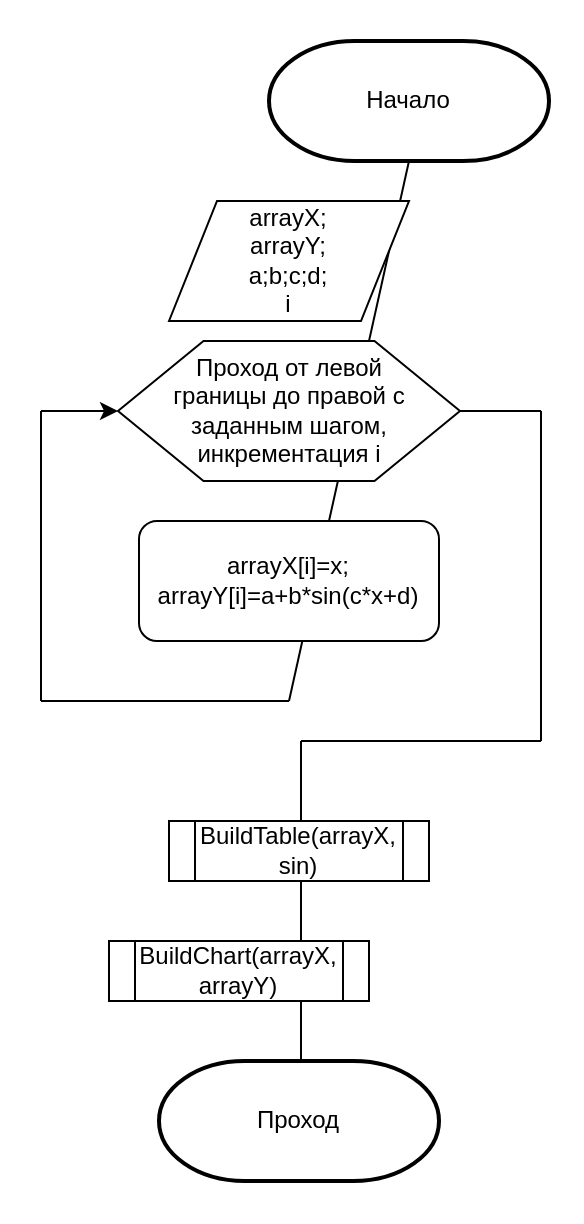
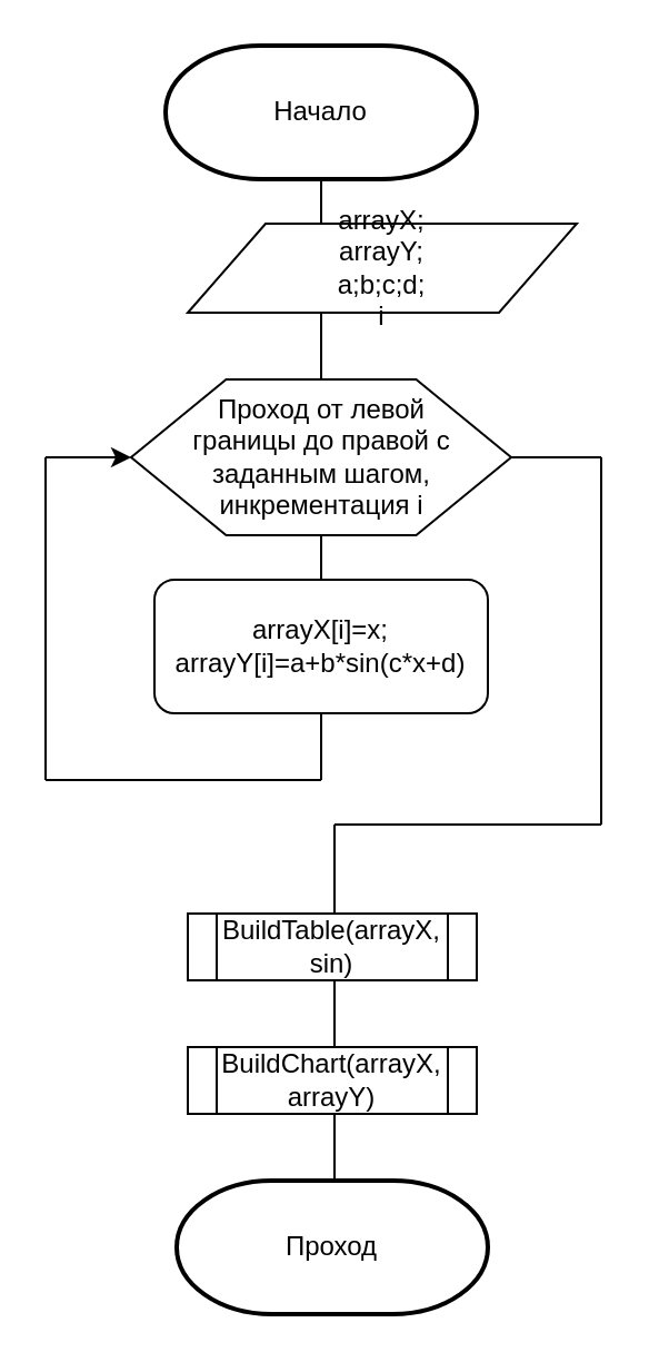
- <mxCell id="3" value="Начало" style="strokeWidth=2;html=1;shape=mxgraph.flowchart.terminator;whiteSpace=wrap;" vertex="1" parent="1"><mxGeometry x="134" y="20" width="140" height="60" as="geometry" /></mxCell>
+ <mxCell id="3" value="Начало" style="strokeWidth=2;html=1;shape=mxgraph.flowchart.terminator;whiteSpace=wrap;" vertex="1" parent="1"><mxGeometry x="74" y="20" width="140" height="60" as="geometry" /></mxCell>
- <mxCell id="5" value="arrayX;&lt;br&gt;arrayY;&lt;br&gt;a;b;c;d;&lt;br&gt;i" style="shape=parallelogram;perimeter=parallelogramPerimeter;whiteSpace=wrap;html=1;" vertex="1" parent="1"><mxGeometry x="84" y="100" width="120" height="60" as="geometry" /></mxCell>
+ <mxCell id="5" value="arrayX;&lt;br&gt;arrayY;&lt;br&gt;a;b;c;d;&lt;br&gt;i" style="shape=parallelogram;perimeter=parallelogramPerimeter;whiteSpace=wrap;html=1;" vertex="1" parent="1"><mxGeometry x="84" y="100" width="175" height="40" as="geometry" /></mxCell>
- <mxCell id="16" value="BuildChart(arrayX,&lt;br&gt;arrayY)" style="shape=process;whiteSpace=wrap;html=1;backgroundOutline=1;" vertex="1" parent="1"><mxGeometry x="54" y="470" width="130" height="30" as="geometry" /></mxCell>
+ <mxCell id="16" value="BuildChart(arrayX,&lt;br&gt;arrayY)" style="shape=process;whiteSpace=wrap;html=1;backgroundOutline=1;" vertex="1" parent="1"><mxGeometry x="84" y="470" width="130" height="30" as="geometry" /></mxCell>
